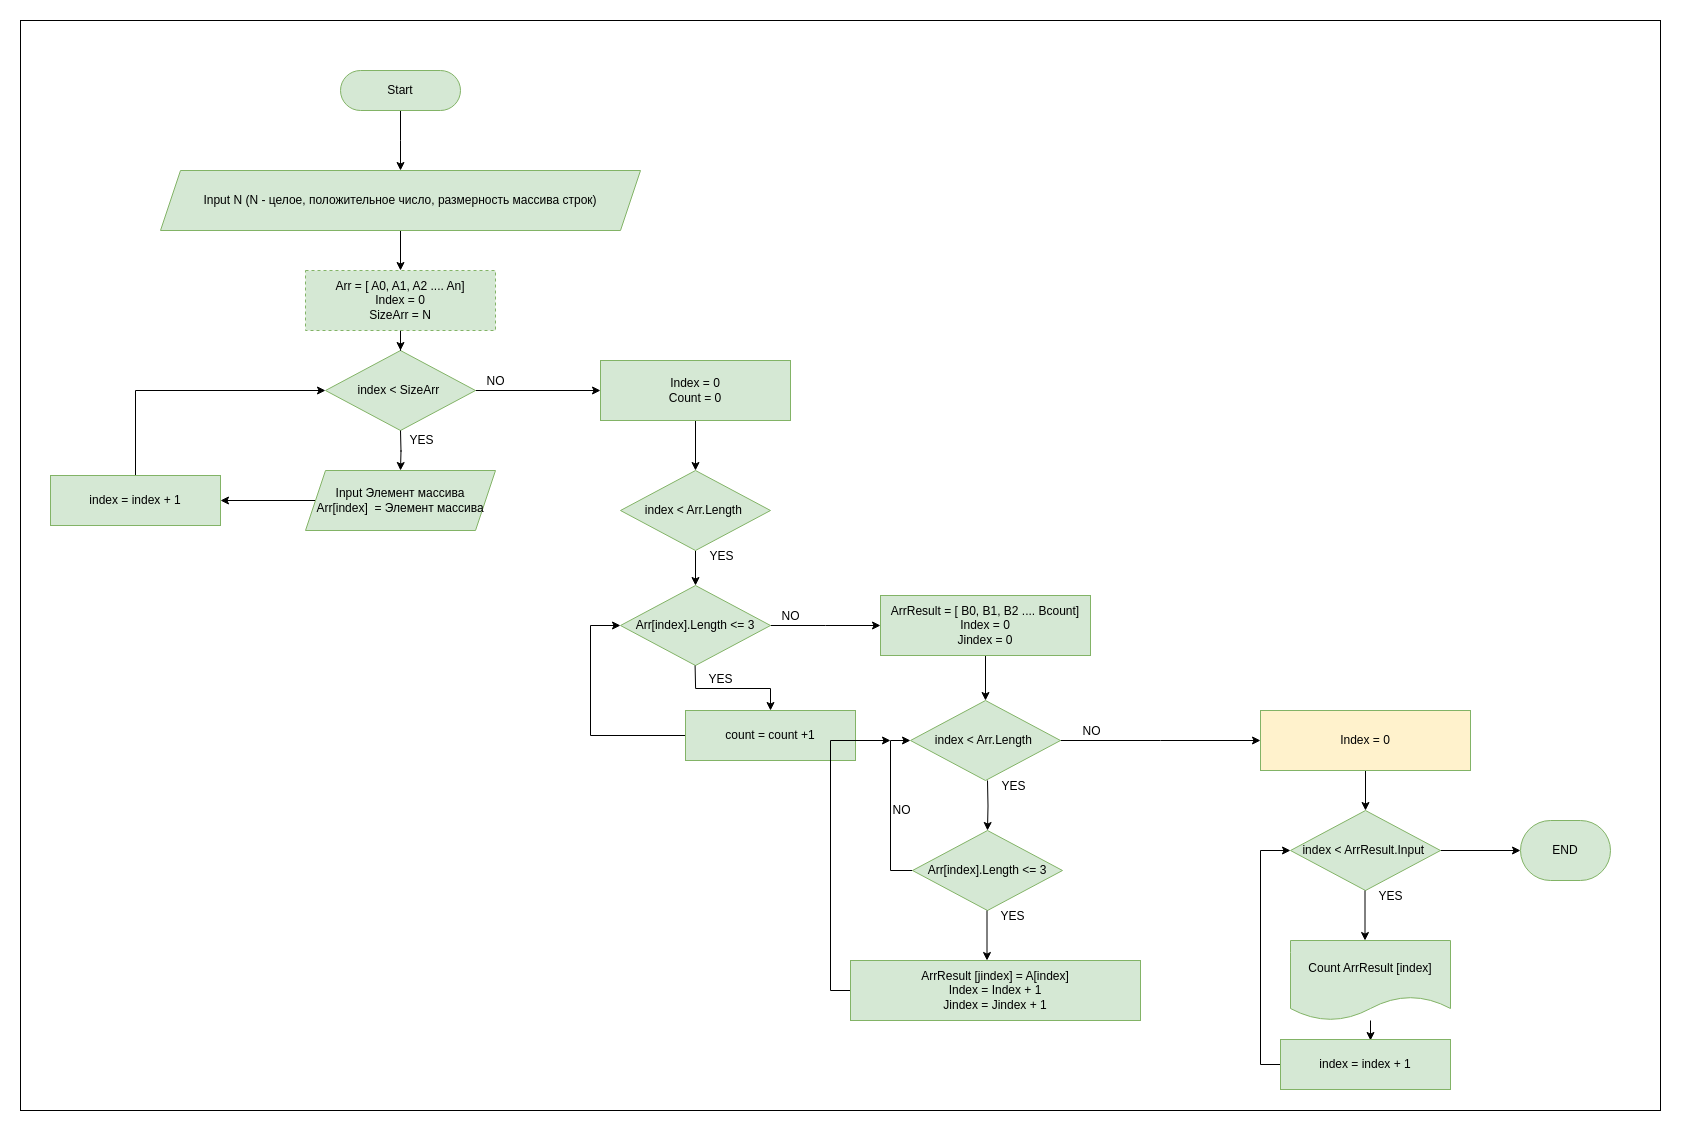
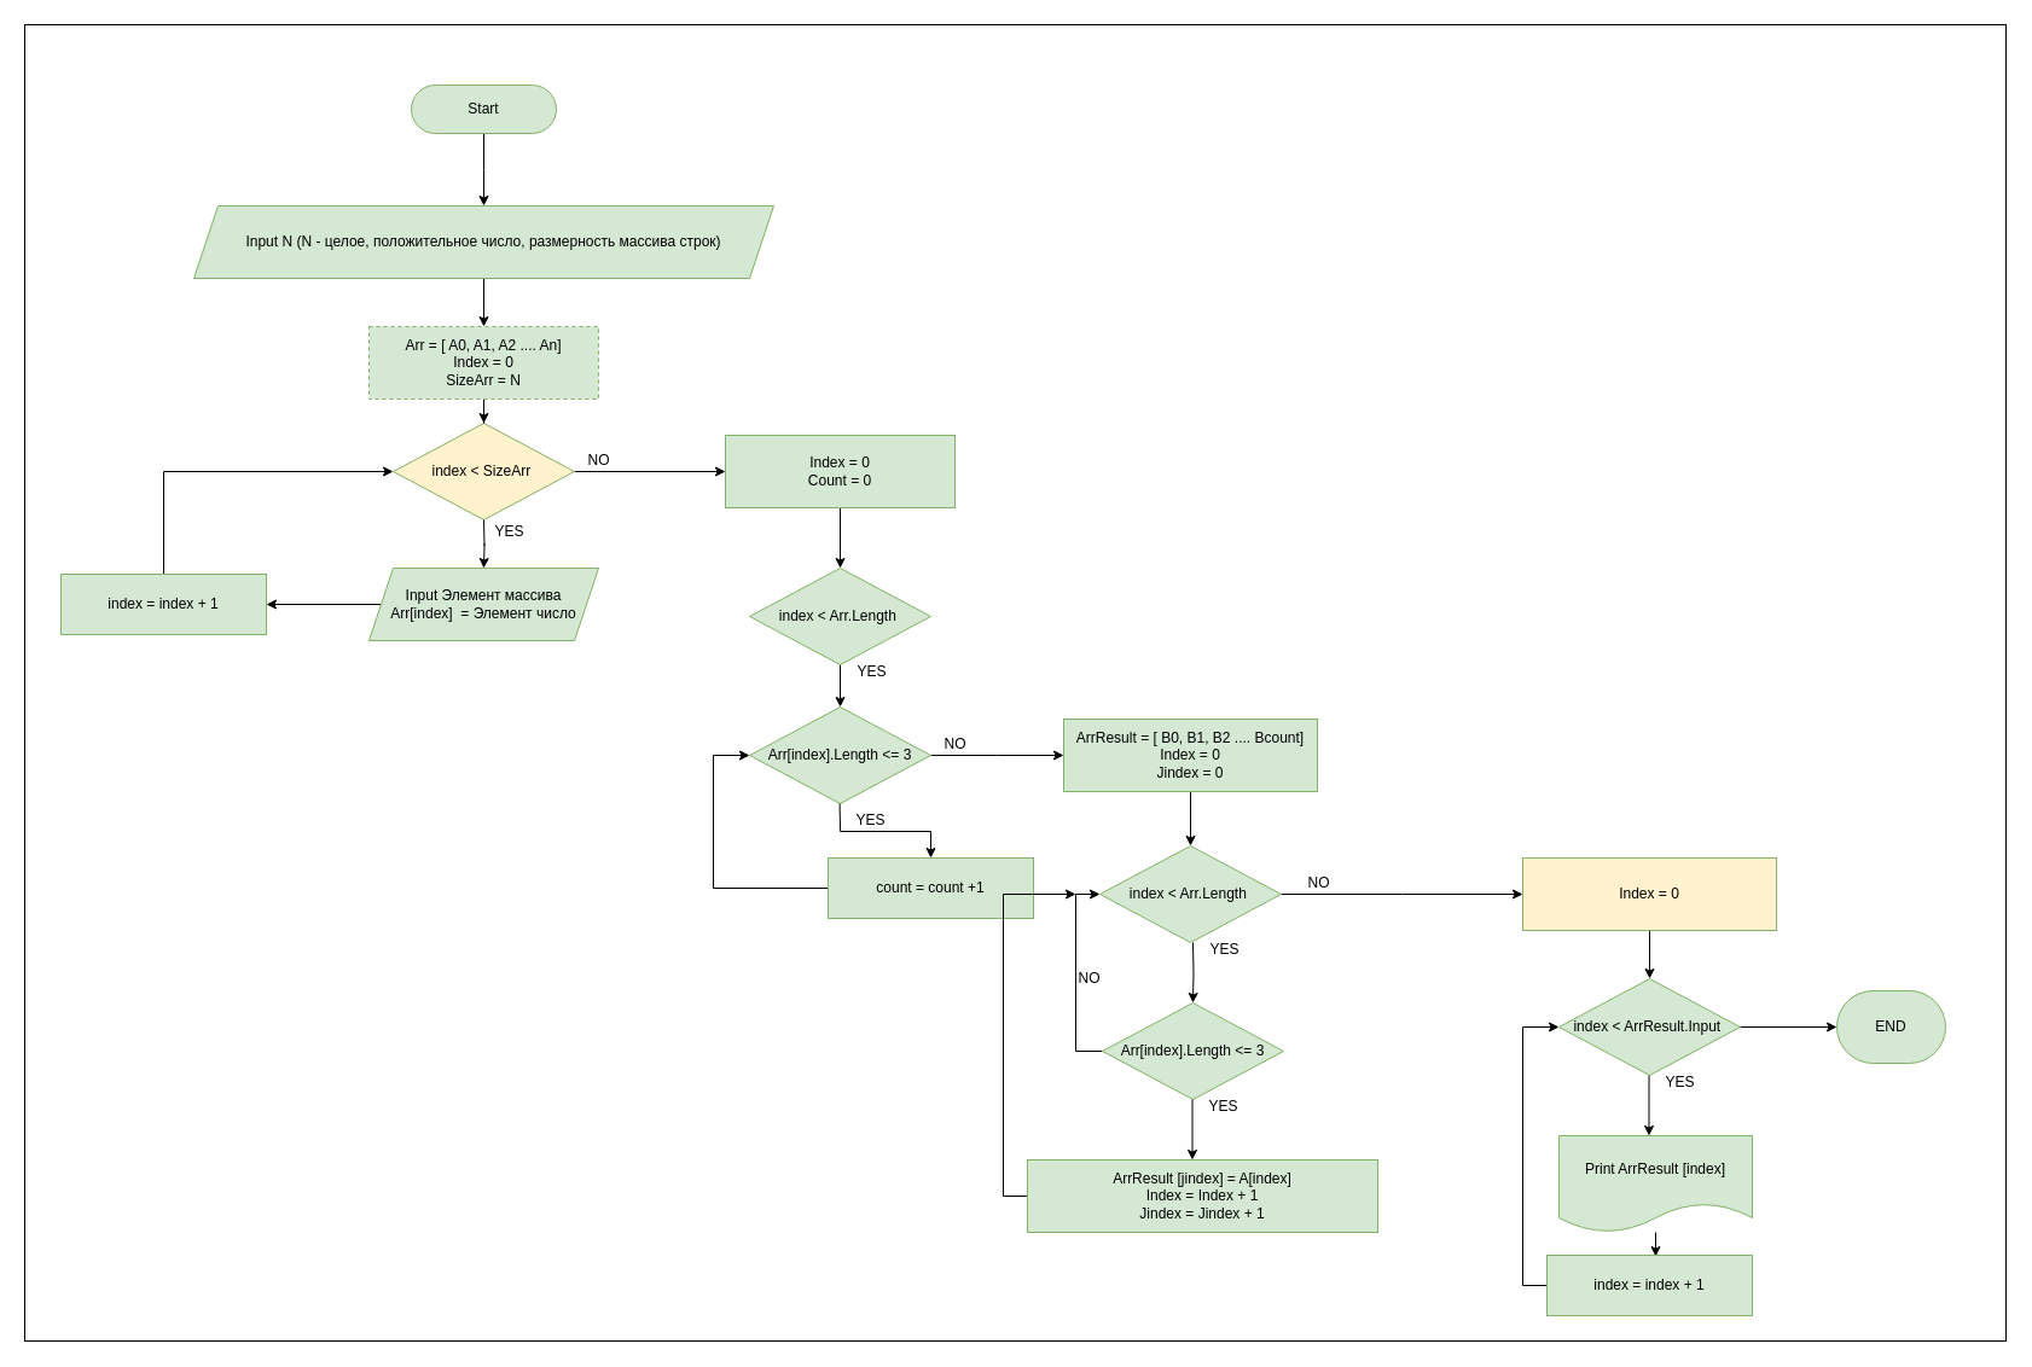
- <mxCell id="9" value="index &amp;lt; SizeArr&amp;nbsp;" style="rhombus;whiteSpace=wrap;html=1;fillColor=#d5e8d4;strokeColor=#82b366;" parent="1" vertex="1"><mxGeometry x="325" y="350" width="150" height="80" as="geometry" /></mxCell>
+ <mxCell id="9" value="index &amp;lt; SizeArr&amp;nbsp;" style="rhombus;whiteSpace=wrap;html=1;fillColor=#fff2cc;strokeColor=#82b366;" parent="1" vertex="1"><mxGeometry x="325" y="350" width="150" height="80" as="geometry" /></mxCell>
- <mxCell id="15" value="Input Элемент массива&lt;br&gt;Arr[index]&amp;nbsp; = Элемент массива" style="shape=parallelogram;perimeter=parallelogramPerimeter;whiteSpace=wrap;html=1;fixedSize=1;strokeColor=#82b366;fontFamily=Helvetica;fontSize=12;fontColor=default;fillColor=#d5e8d4;" parent="1" vertex="1"><mxGeometry x="305" y="470" width="190" height="60" as="geometry" /></mxCell>
+ <mxCell id="15" value="Input Элемент массива&lt;br&gt;Arr[index]&amp;nbsp; = Элемент число" style="shape=parallelogram;perimeter=parallelogramPerimeter;whiteSpace=wrap;html=1;fixedSize=1;strokeColor=#82b366;fontFamily=Helvetica;fontSize=12;fontColor=default;fillColor=#d5e8d4;" parent="1" vertex="1"><mxGeometry x="305" y="470" width="190" height="60" as="geometry" /></mxCell>
- <mxCell id="49" value="Count ArrResult [index]" style="shape=document;whiteSpace=wrap;html=1;boundedLbl=1;fillColor=#d5e8d4;strokeColor=#82b366;" parent="1" vertex="1"><mxGeometry x="1290" y="940" width="160" height="80" as="geometry" /></mxCell>
+ <mxCell id="49" value="Print ArrResult [index]" style="shape=document;whiteSpace=wrap;html=1;boundedLbl=1;fillColor=#d5e8d4;strokeColor=#82b366;" parent="1" vertex="1"><mxGeometry x="1290" y="940" width="160" height="80" as="geometry" /></mxCell>
